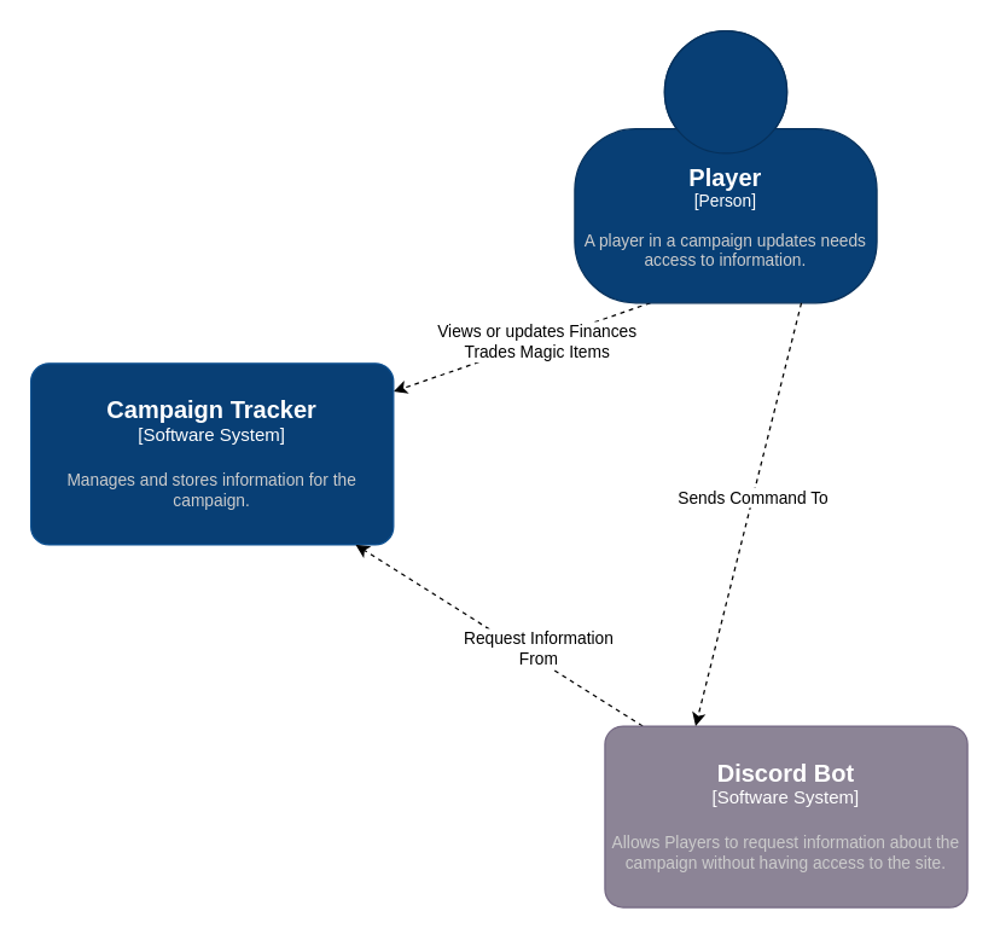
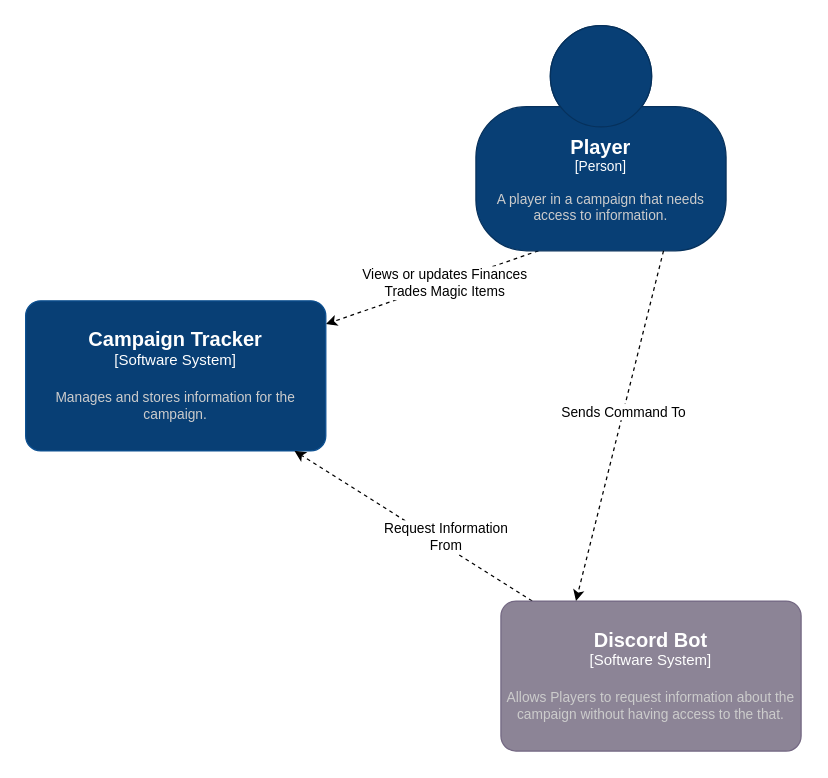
- <mxCell id="4" value="&lt;font style=&quot;font-size: 16px&quot;&gt;&lt;b&gt;Player&lt;/b&gt;&lt;/font&gt;&lt;div&gt;[Person]&lt;/div&gt;&lt;br&gt;&lt;div&gt;&lt;font style=&quot;font-size: 11px&quot;&gt;&lt;font color=&quot;#cccccc&quot;&gt;A player in a campaign updates needs access to information.&lt;/font&gt;&lt;/div&gt;" style="html=1;fontSize=11;dashed=0;whiteSpace=wrap;fillColor=#083F75;strokeColor=#06315C;fontColor=#ffffff;shape=mxgraph.c4.person2;align=center;metaEdit=1;points=[[0.5,0,0],[1,0.5,0],[1,0.75,0],[0.75,1,0],[0.5,1,0],[0.25,1,0],[0,0.75,0],[0,0.5,0]];resizable=0;direction=east;" vertex="1" parent="1"><mxGeometry x="380" y="20" width="200" height="180" as="geometry" /></mxCell>
+ <mxCell id="4" value="&lt;font style=&quot;font-size: 16px&quot;&gt;&lt;b&gt;Player&lt;/b&gt;&lt;/font&gt;&lt;div&gt;[Person]&lt;/div&gt;&lt;br&gt;&lt;div&gt;&lt;font style=&quot;font-size: 11px&quot;&gt;&lt;font color=&quot;#cccccc&quot;&gt;A player in a campaign that needs access to information.&lt;/font&gt;&lt;/div&gt;" style="html=1;fontSize=11;dashed=0;whiteSpace=wrap;fillColor=#083F75;strokeColor=#06315C;fontColor=#ffffff;shape=mxgraph.c4.person2;align=center;metaEdit=1;points=[[0.5,0,0],[1,0.5,0],[1,0.75,0],[0.75,1,0],[0.5,1,0],[0.25,1,0],[0,0.75,0],[0,0.5,0]];resizable=0;direction=east;" vertex="1" parent="1"><mxGeometry x="380" y="20" width="200" height="180" as="geometry" /></mxCell>
- <mxCell id="8" value="&lt;font style=&quot;font-size: 16px&quot;&gt;&lt;b&gt;Discord Bot&lt;/b&gt;&lt;/font&gt;&lt;div&gt;[Software System]&lt;/div&gt;&lt;br&gt;&lt;div&gt;&lt;font style=&quot;font-size: 11px&quot;&gt;&lt;font color=&quot;#cccccc&quot;&gt;Allows Players to request information about the campaign without having access to the site.&lt;/font&gt;&lt;/div&gt;" style="rounded=1;whiteSpace=wrap;html=1;labelBackgroundColor=none;fillColor=#8C8496;fontColor=#ffffff;align=center;arcSize=10;strokeColor=#736782;metaEdit=1;resizable=0;points=[[0.25,0,0],[0.5,0,0],[0.75,0,0],[1,0.25,0],[1,0.5,0],[1,0.75,0],[0.75,1,0],[0.5,1,0],[0.25,1,0],[0,0.75,0],[0,0.5,0],[0,0.25,0]];" vertex="1" parent="1"><mxGeometry x="400" y="480" width="240" height="120" as="geometry" /></mxCell>
+ <mxCell id="8" value="&lt;font style=&quot;font-size: 16px&quot;&gt;&lt;b&gt;Discord Bot&lt;/b&gt;&lt;/font&gt;&lt;div&gt;[Software System]&lt;/div&gt;&lt;br&gt;&lt;div&gt;&lt;font style=&quot;font-size: 11px&quot;&gt;&lt;font color=&quot;#cccccc&quot;&gt;Allows Players to request information about the campaign without having access to the that.&lt;/font&gt;&lt;/div&gt;" style="rounded=1;whiteSpace=wrap;html=1;labelBackgroundColor=none;fillColor=#8C8496;fontColor=#ffffff;align=center;arcSize=10;strokeColor=#736782;metaEdit=1;resizable=0;points=[[0.25,0,0],[0.5,0,0],[0.75,0,0],[1,0.25,0],[1,0.5,0],[1,0.75,0],[0.75,1,0],[0.5,1,0],[0.25,1,0],[0,0.75,0],[0,0.5,0],[0,0.25,0]];" vertex="1" parent="1"><mxGeometry x="400" y="480" width="240" height="120" as="geometry" /></mxCell>
